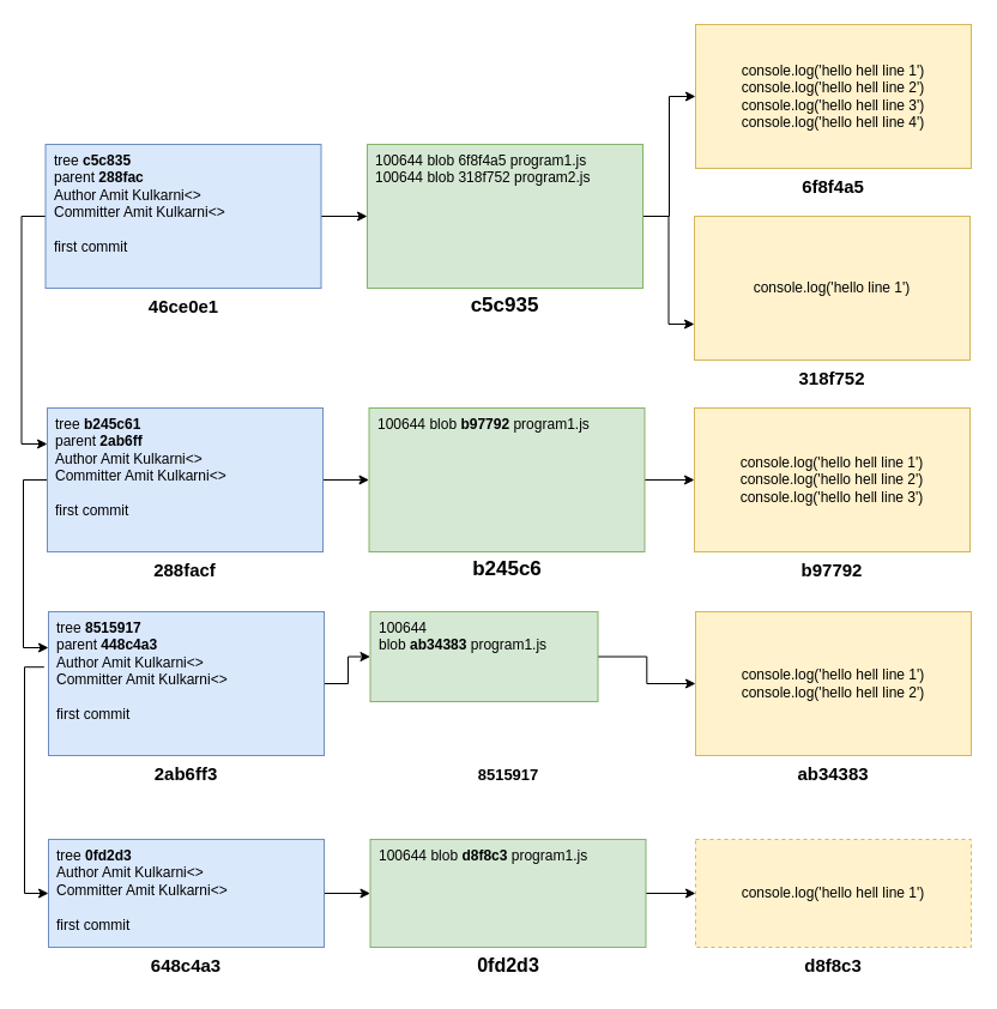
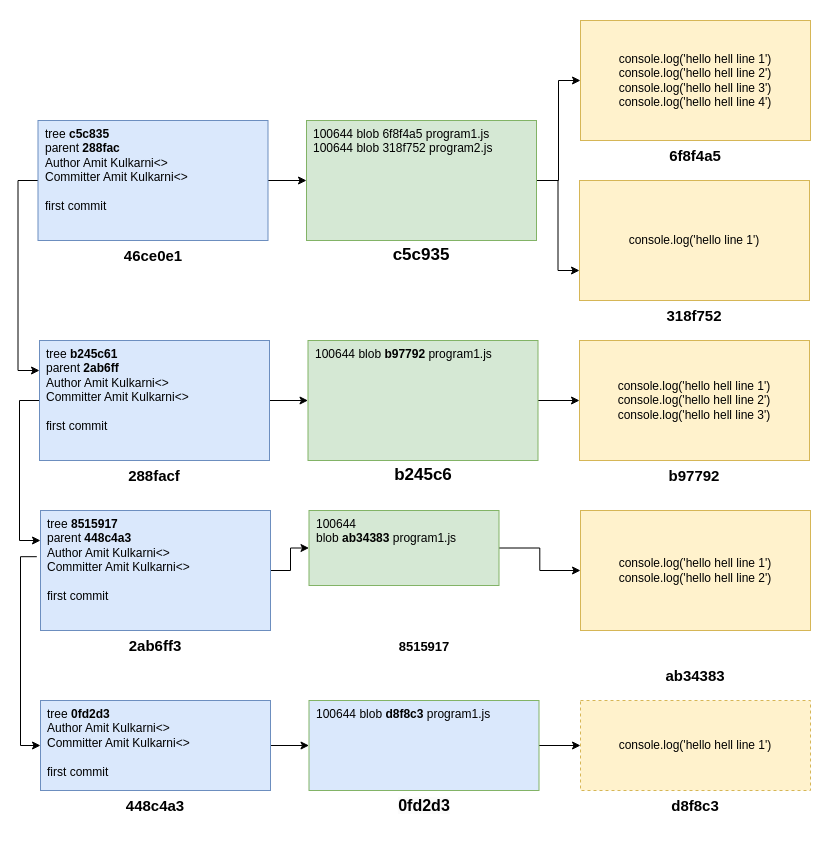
- <mxCell id="11" value="ab34383" style="text;html=1;strokeColor=none;fillColor=none;align=center;verticalAlign=middle;whiteSpace=wrap;rounded=0;fontStyle=1;fontSize=15;" vertex="1" parent="1"><mxGeometry x="580" y="630" width="230" height="30" as="geometry" /></mxCell>
+ <mxCell id="11" value="ab34383" style="text;html=1;strokeColor=none;fillColor=none;align=center;verticalAlign=middle;whiteSpace=wrap;rounded=0;fontStyle=1;fontSize=15;" vertex="1" parent="1"><mxGeometry x="580" y="660" width="230" height="30" as="geometry" /></mxCell>
- <mxCell id="8" value="100644 blob&amp;nbsp;&lt;b&gt;d8f8c3&lt;/b&gt; program1.js" style="rounded=0;whiteSpace=wrap;html=1;fillColor=#d5e8d4;strokeColor=#82b366;align=left;verticalAlign=top;spacingLeft=5;" vertex="1" parent="1"><mxGeometry x="308.5" y="700" width="230" height="90" as="geometry" /></mxCell>
+ <mxCell id="8" value="100644 blob&amp;nbsp;&lt;b&gt;d8f8c3&lt;/b&gt; program1.js" style="rounded=0;whiteSpace=wrap;html=1;fillColor=#dae8fc;strokeColor=#82b366;align=left;verticalAlign=top;spacingLeft=5;" vertex="1" parent="1"><mxGeometry x="308.5" y="700" width="230" height="90" as="geometry" /></mxCell>
- <mxCell id="6" value="648c4a3" style="text;html=1;strokeColor=none;fillColor=none;align=center;verticalAlign=middle;whiteSpace=wrap;rounded=0;fontStyle=1;fontSize=15;" vertex="1" parent="1"><mxGeometry x="40" y="790" width="230" height="30" as="geometry" /></mxCell>
+ <mxCell id="6" value="448c4a3" style="text;html=1;strokeColor=none;fillColor=none;align=center;verticalAlign=middle;whiteSpace=wrap;rounded=0;fontStyle=1;fontSize=15;" vertex="1" parent="1"><mxGeometry x="40" y="790" width="230" height="30" as="geometry" /></mxCell>
